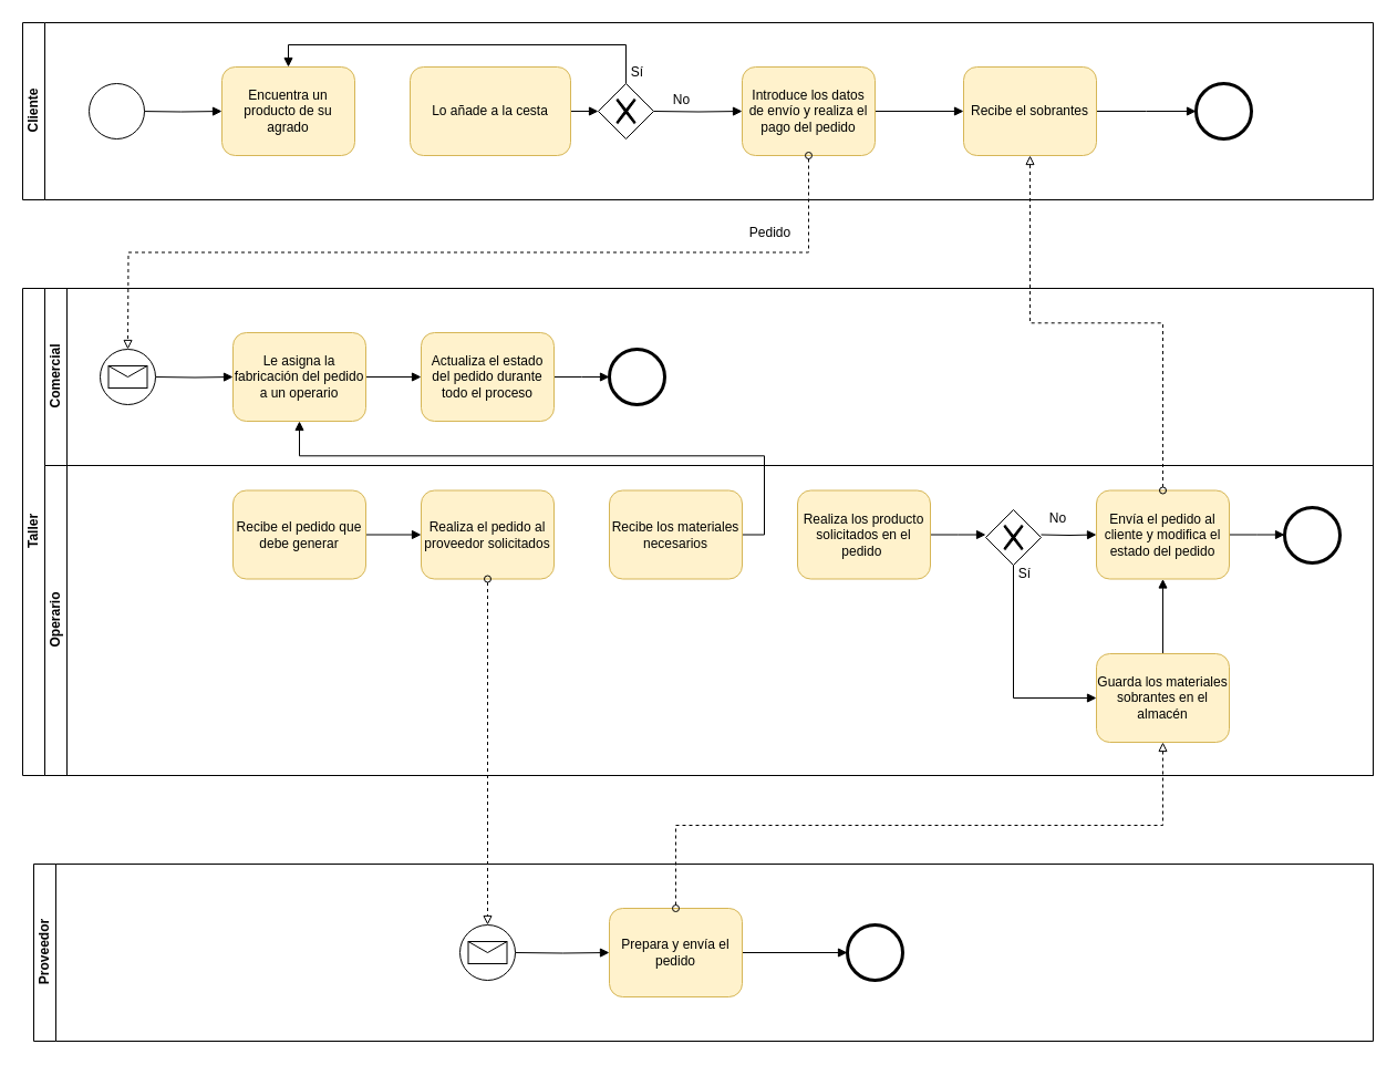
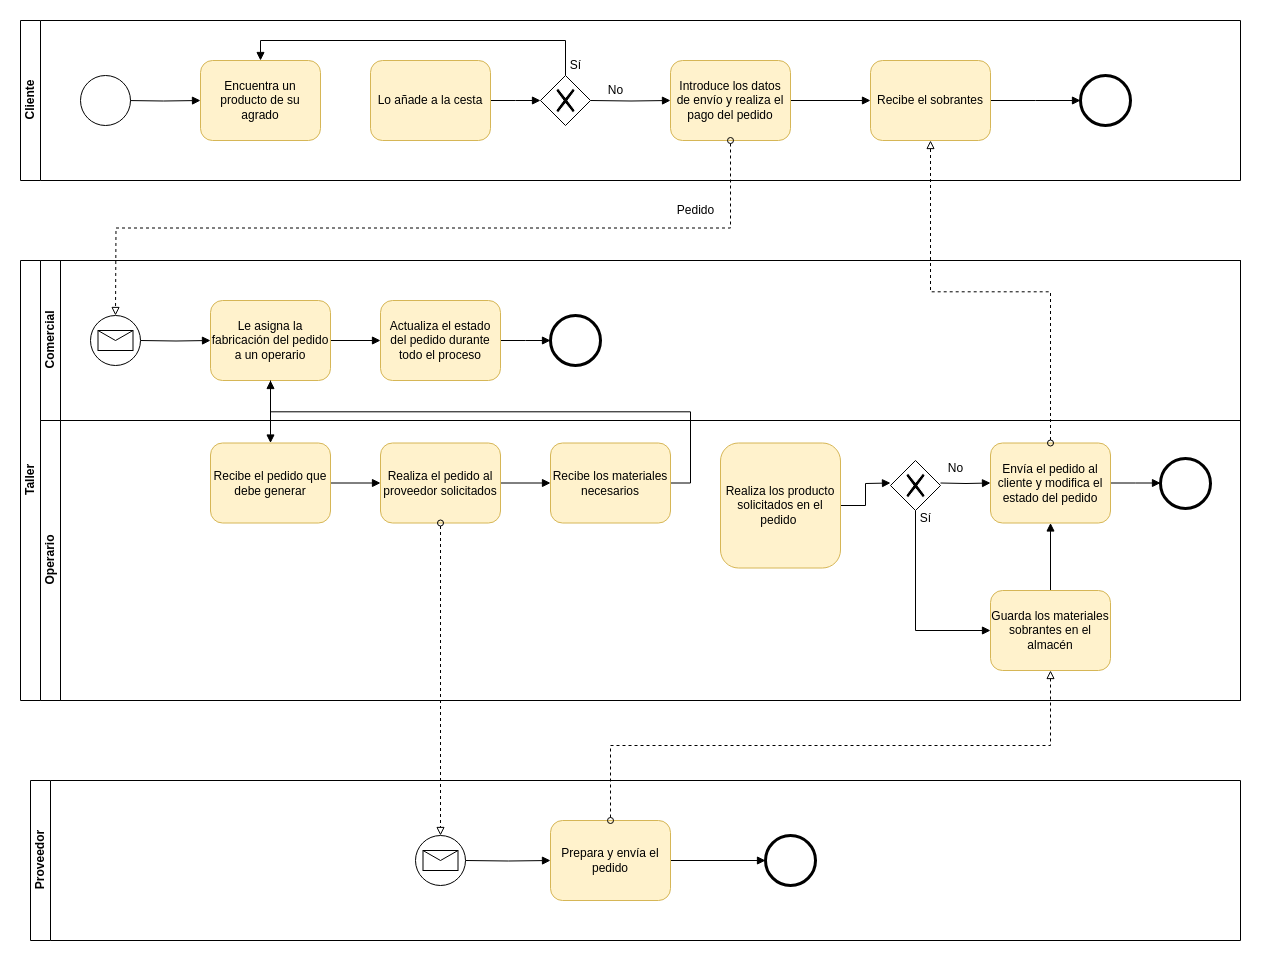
- <mxCell id="6" value="Lo añade a la cesta" style="shape=ext;rounded=1;html=1;whiteSpace=wrap;fillColor=#fff2cc;strokeColor=#d6b656;" parent="2" vertex="1"><mxGeometry x="350" y="40" width="145" height="80" as="geometry" /></mxCell>
+ <mxCell id="6" value="Lo añade a la cesta" style="shape=ext;rounded=1;html=1;whiteSpace=wrap;fillColor=#fff2cc;strokeColor=#d6b656;" parent="2" vertex="1"><mxGeometry x="350" y="40" width="120" height="80" as="geometry" /></mxCell>
+ <mxCell id="27" style="edgeStyle=orthogonalEdgeStyle;rounded=0;orthogonalLoop=1;jettySize=auto;html=1;exitX=0.5;exitY=1;exitDx=0;exitDy=0;entryX=0.5;entryY=0;entryDx=0;entryDy=0;endArrow=block;endFill=1;" parent="18" source="22" target="30" edge="1"><mxGeometry relative="1" as="geometry" /></mxCell>
+ <mxCell id="31" style="edgeStyle=orthogonalEdgeStyle;rounded=0;orthogonalLoop=1;jettySize=auto;html=1;exitX=1;exitY=0.5;exitDx=0;exitDy=0;entryX=0;entryY=0.5;entryDx=0;entryDy=0;endArrow=block;endFill=1;" parent="28" source="32" target="34" edge="1"><mxGeometry relative="1" as="geometry"><mxPoint x="510" y="62.5" as="targetPoint" /></mxGeometry></mxCell>
- <mxCell id="36" value="Realiza los producto solicitados en el pedido&amp;nbsp;" style="shape=ext;rounded=1;html=1;whiteSpace=wrap;fillColor=#fff2cc;strokeColor=#d6b656;" parent="28" vertex="1"><mxGeometry x="680" y="22.5" width="120" height="80" as="geometry" /></mxCell>
+ <mxCell id="36" value="Realiza los producto solicitados en el pedido&amp;nbsp;" style="shape=ext;rounded=1;html=1;whiteSpace=wrap;fillColor=#fff2cc;strokeColor=#d6b656;" parent="28" vertex="1"><mxGeometry x="680" y="22.5" width="120" height="125" as="geometry" /></mxCell>
